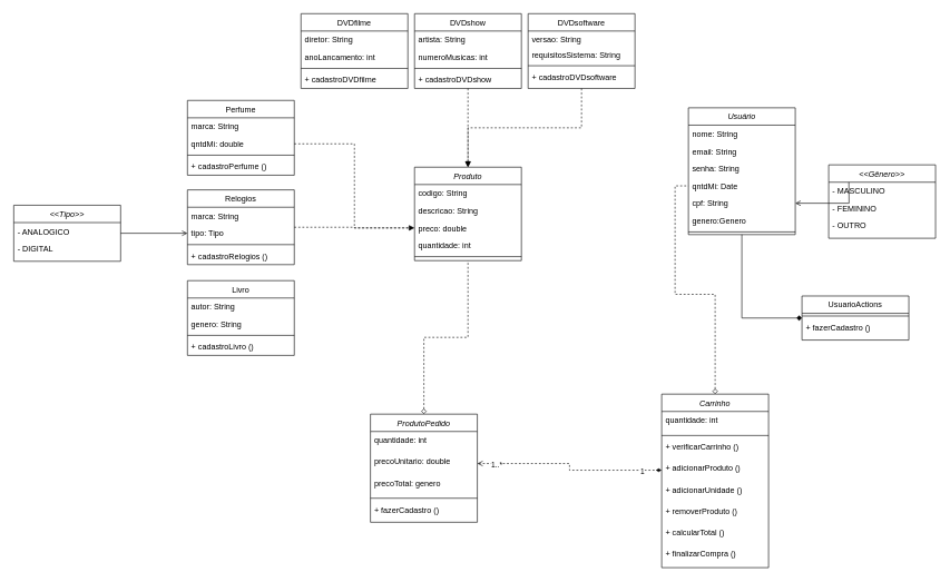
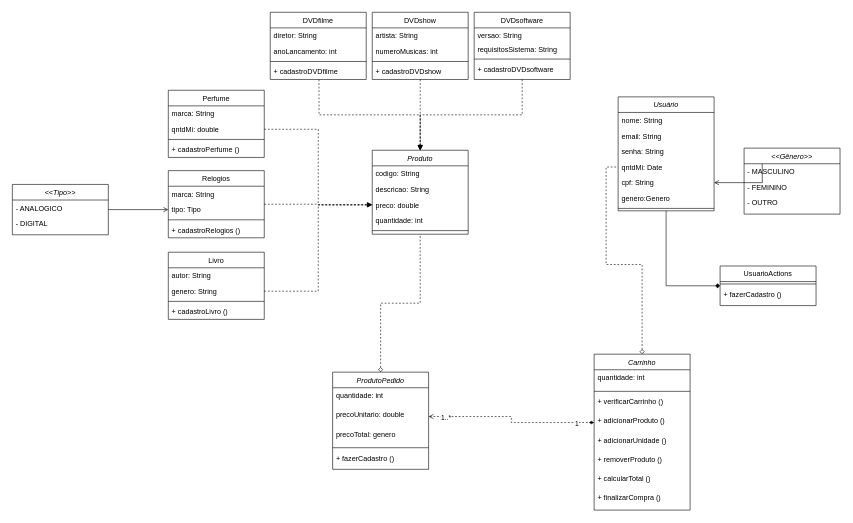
+ <mxCell id="27" style="edgeStyle=orthogonalEdgeStyle;rounded=0;orthogonalLoop=1;jettySize=auto;html=1;entryX=0.5;entryY=0;entryDx=0;entryDy=0;endArrow=block;endFill=1;exitX=0.508;exitY=1;exitDx=0;exitDy=0;exitPerimeter=0;dashed=1;" edge="1" parent="1" source="32" target="2"><mxGeometry relative="1" as="geometry" /></mxCell>
+ <mxCell id="21" style="edgeStyle=orthogonalEdgeStyle;rounded=0;orthogonalLoop=1;jettySize=auto;html=1;entryX=0;entryY=0.5;entryDx=0;entryDy=0;endArrow=block;endFill=1;exitX=1;exitY=0.5;exitDx=0;exitDy=0;dashed=1;" edge="1" parent="1" source="24" target="5"><mxGeometry relative="1" as="geometry" /></mxCell>
